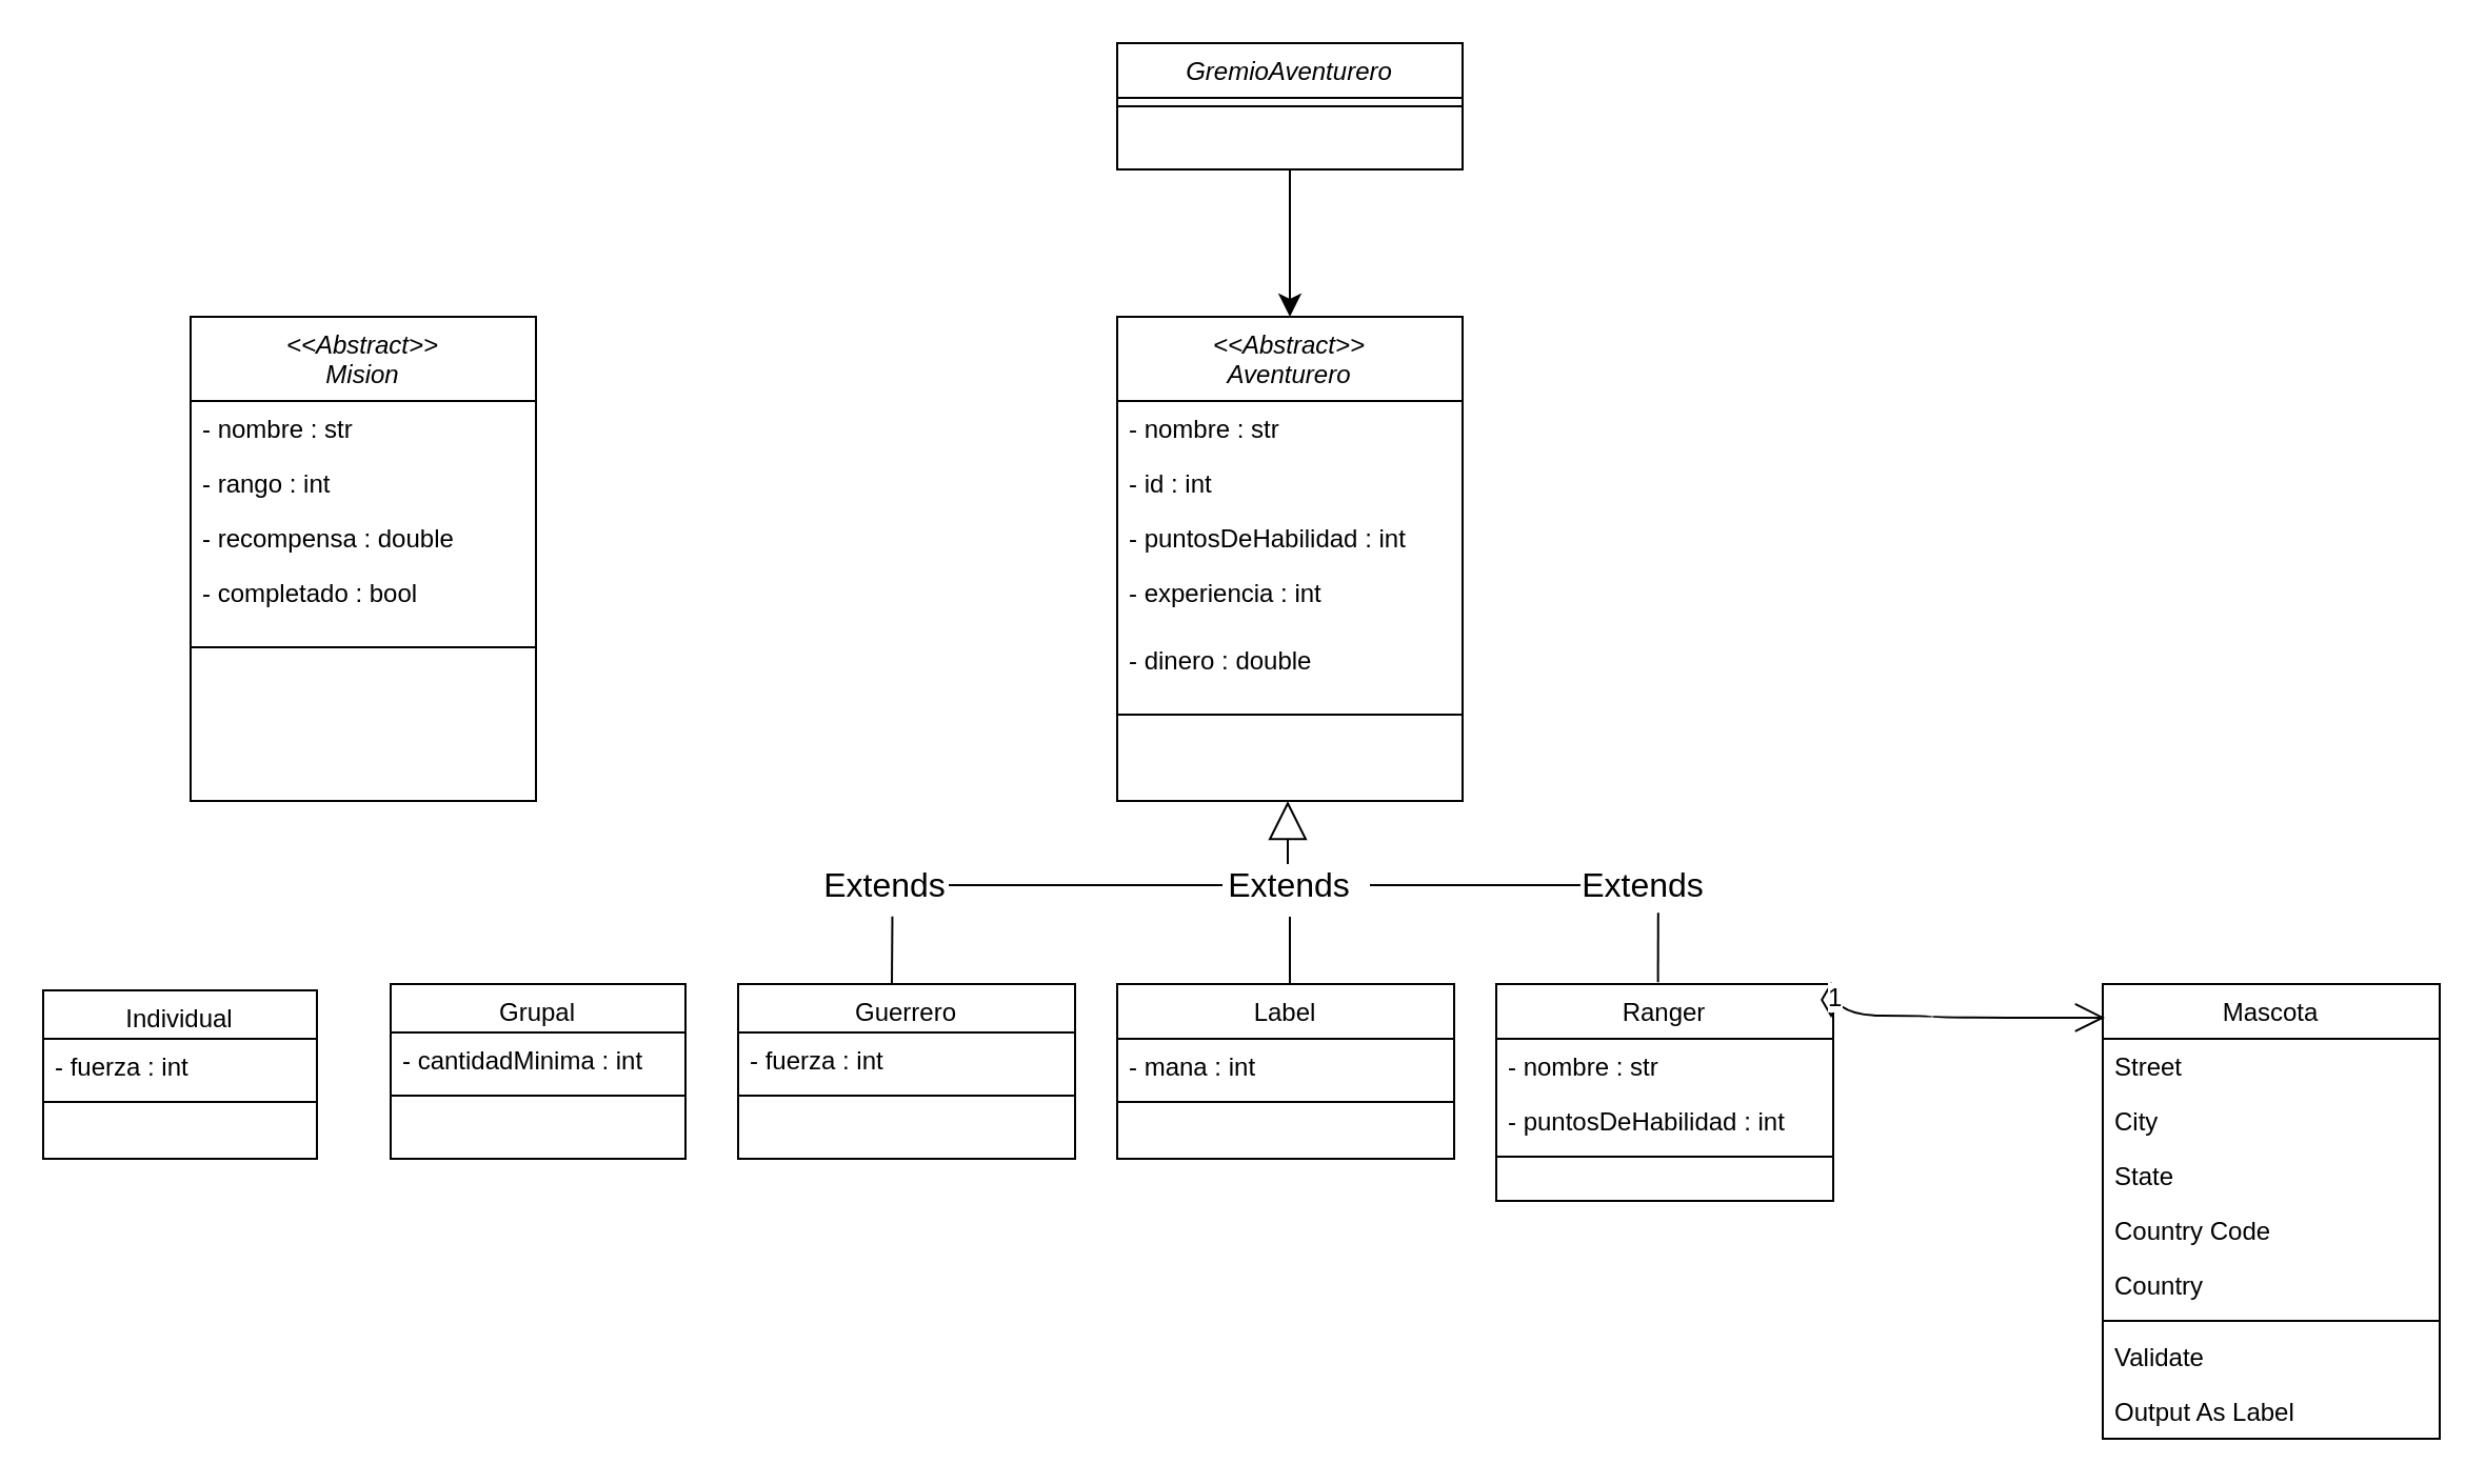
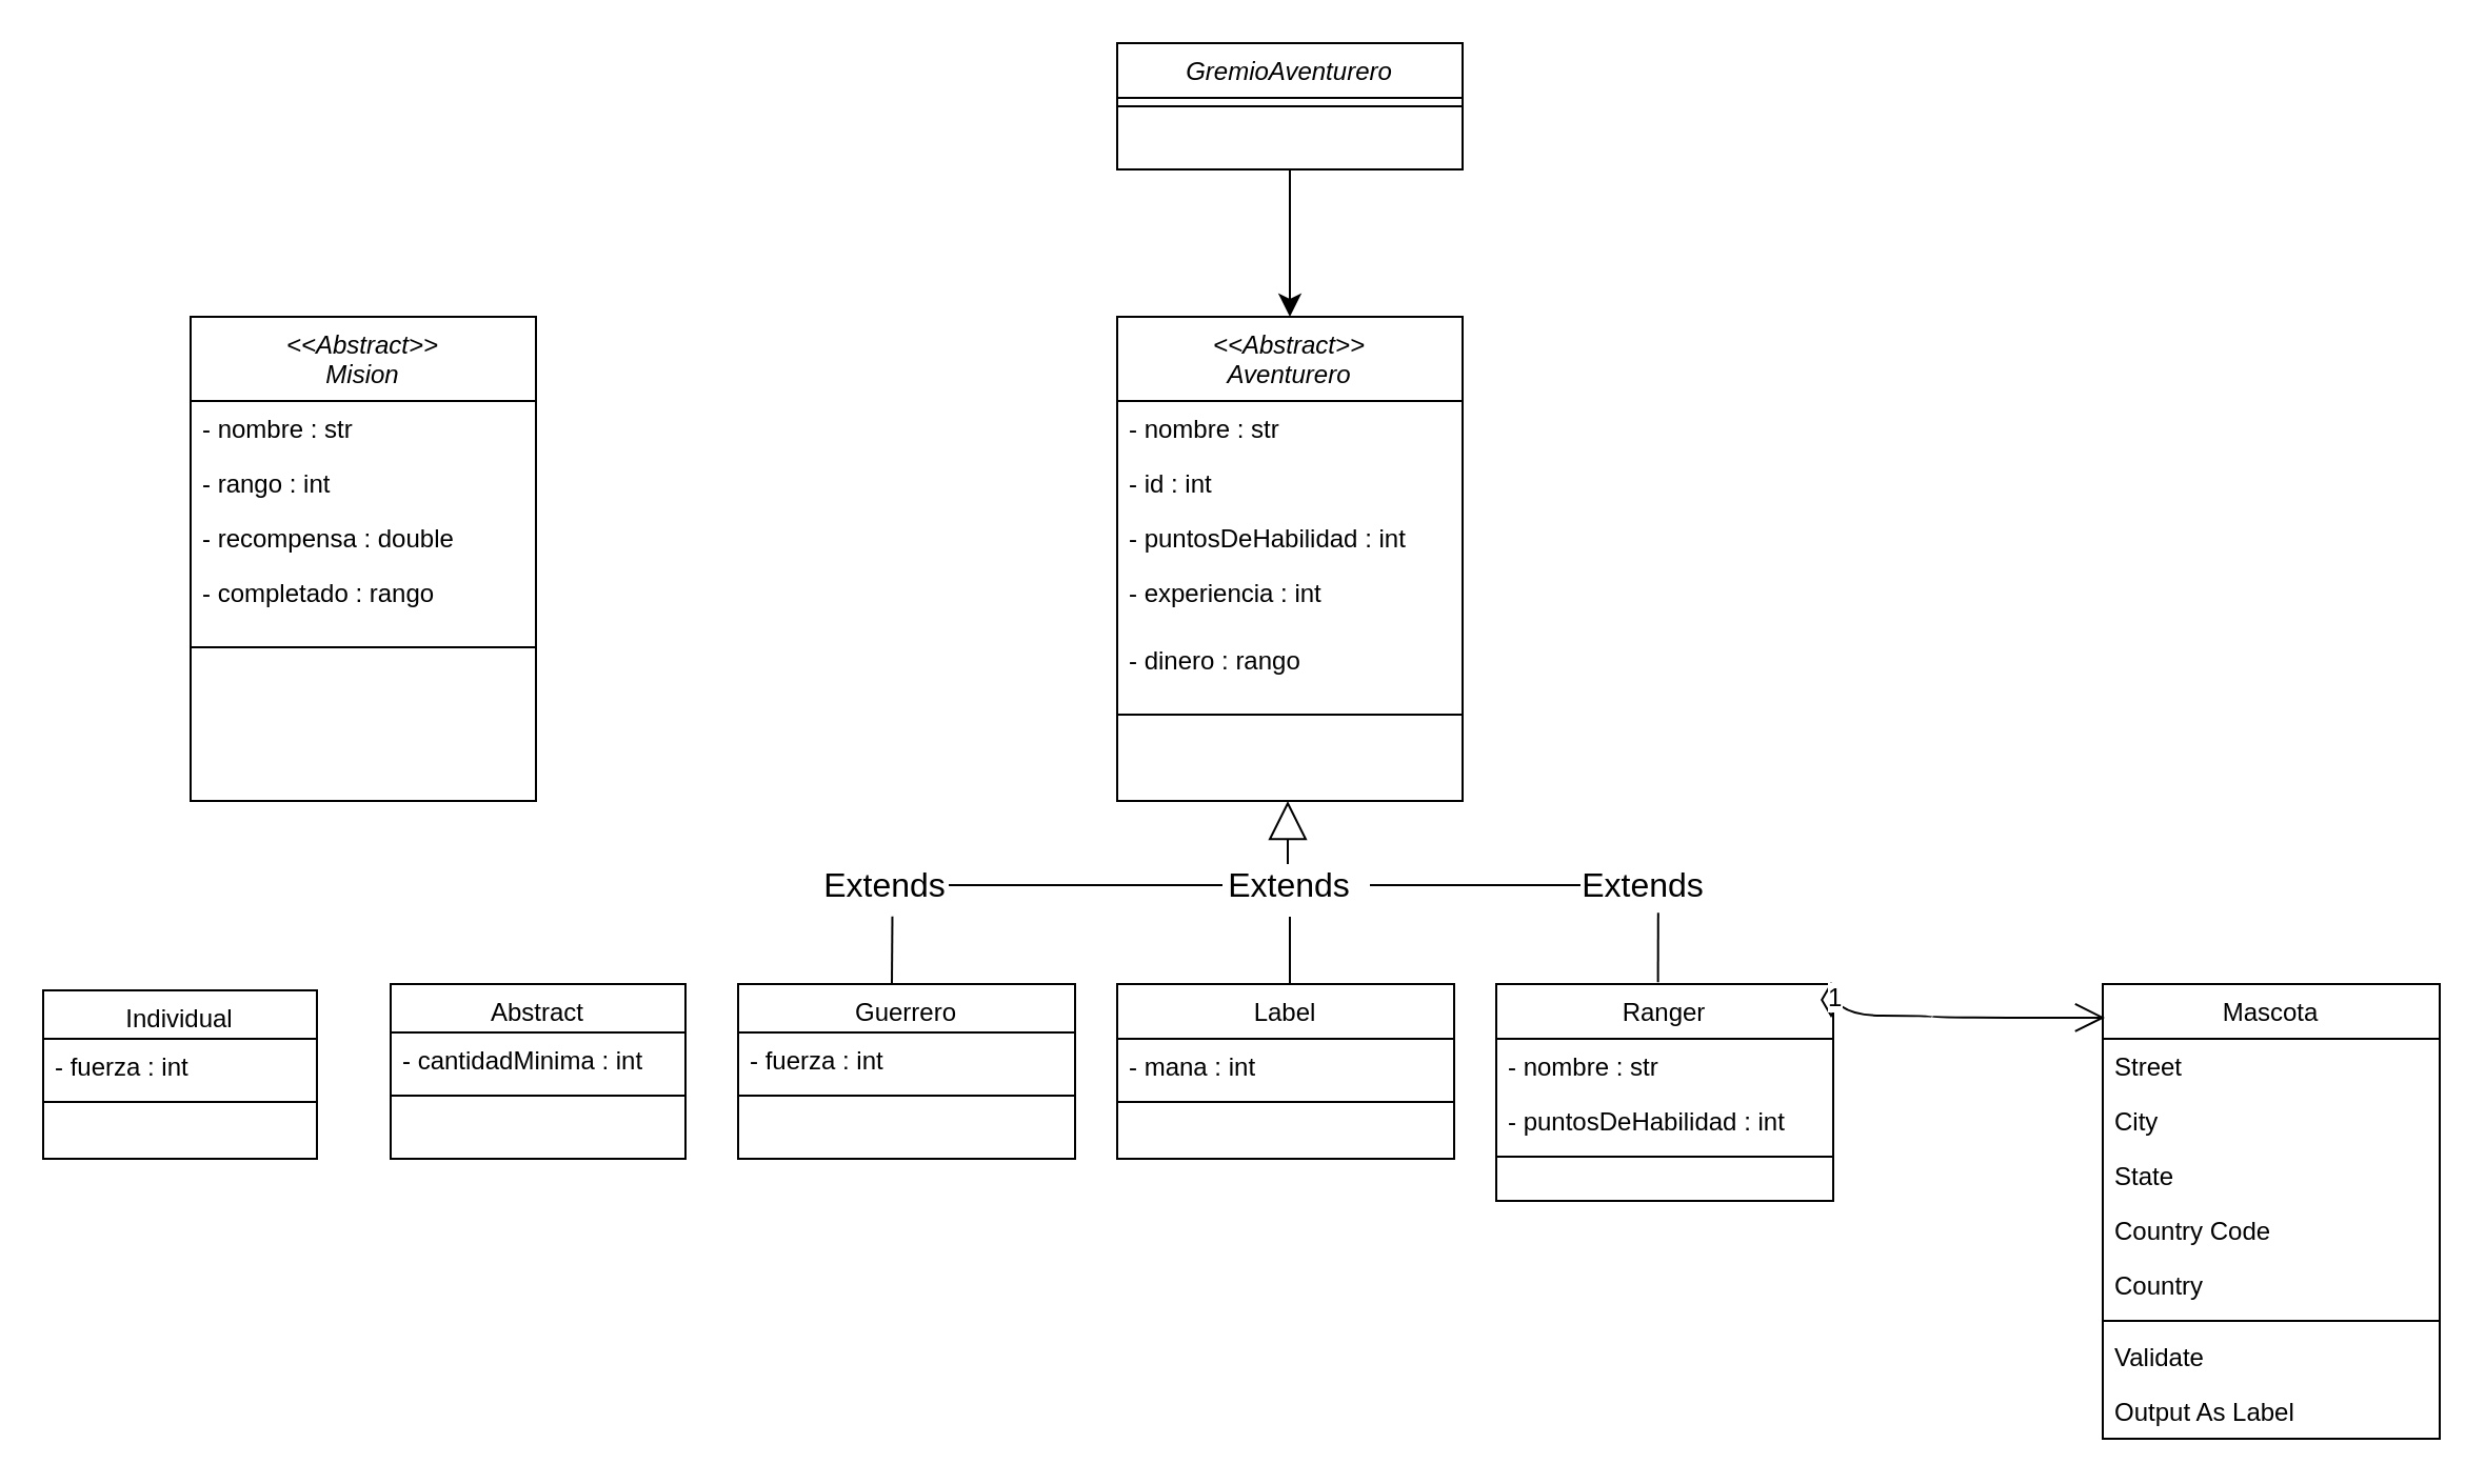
- <mxCell id="38" value="- completado : bool" style="text;align=left;verticalAlign=top;spacingLeft=4;spacingRight=4;overflow=hidden;rotatable=0;points=[[0,0.5],[1,0.5]];portConstraint=eastwest;" vertex="1" parent="34"><mxGeometry y="118" width="164" height="32" as="geometry" /></mxCell>
+ <mxCell id="38" value="- completado : rango" style="text;align=left;verticalAlign=top;spacingLeft=4;spacingRight=4;overflow=hidden;rotatable=0;points=[[0,0.5],[1,0.5]];portConstraint=eastwest;" vertex="1" parent="34"><mxGeometry y="118" width="164" height="32" as="geometry" /></mxCell>
- <mxCell id="13" value="- dinero : double" style="text;align=left;verticalAlign=top;spacingLeft=4;spacingRight=4;overflow=hidden;rotatable=0;points=[[0,0.5],[1,0.5]];portConstraint=eastwest;" vertex="1" parent="8"><mxGeometry y="150" width="164" height="32" as="geometry" /></mxCell>
+ <mxCell id="13" value="- dinero : rango" style="text;align=left;verticalAlign=top;spacingLeft=4;spacingRight=4;overflow=hidden;rotatable=0;points=[[0,0.5],[1,0.5]];portConstraint=eastwest;" vertex="1" parent="8"><mxGeometry y="150" width="164" height="32" as="geometry" /></mxCell>
- <mxCell id="51" value="Grupal" style="swimlane;fontStyle=0;align=center;verticalAlign=top;childLayout=stackLayout;horizontal=1;startSize=23;horizontalStack=0;resizeParent=1;resizeLast=0;collapsible=1;marginBottom=0;rounded=0;shadow=0;strokeWidth=1;" vertex="1" parent="1"><mxGeometry x="185" y="467" width="140" height="83" as="geometry"><mxRectangle x="550" y="140" width="160" height="26" as="alternateBounds" /></mxGeometry></mxCell>
+ <mxCell id="51" value="Abstract" style="swimlane;fontStyle=0;align=center;verticalAlign=top;childLayout=stackLayout;horizontal=1;startSize=23;horizontalStack=0;resizeParent=1;resizeLast=0;collapsible=1;marginBottom=0;rounded=0;shadow=0;strokeWidth=1;" vertex="1" parent="1"><mxGeometry x="185" y="467" width="140" height="83" as="geometry"><mxRectangle x="550" y="140" width="160" height="26" as="alternateBounds" /></mxGeometry></mxCell>
